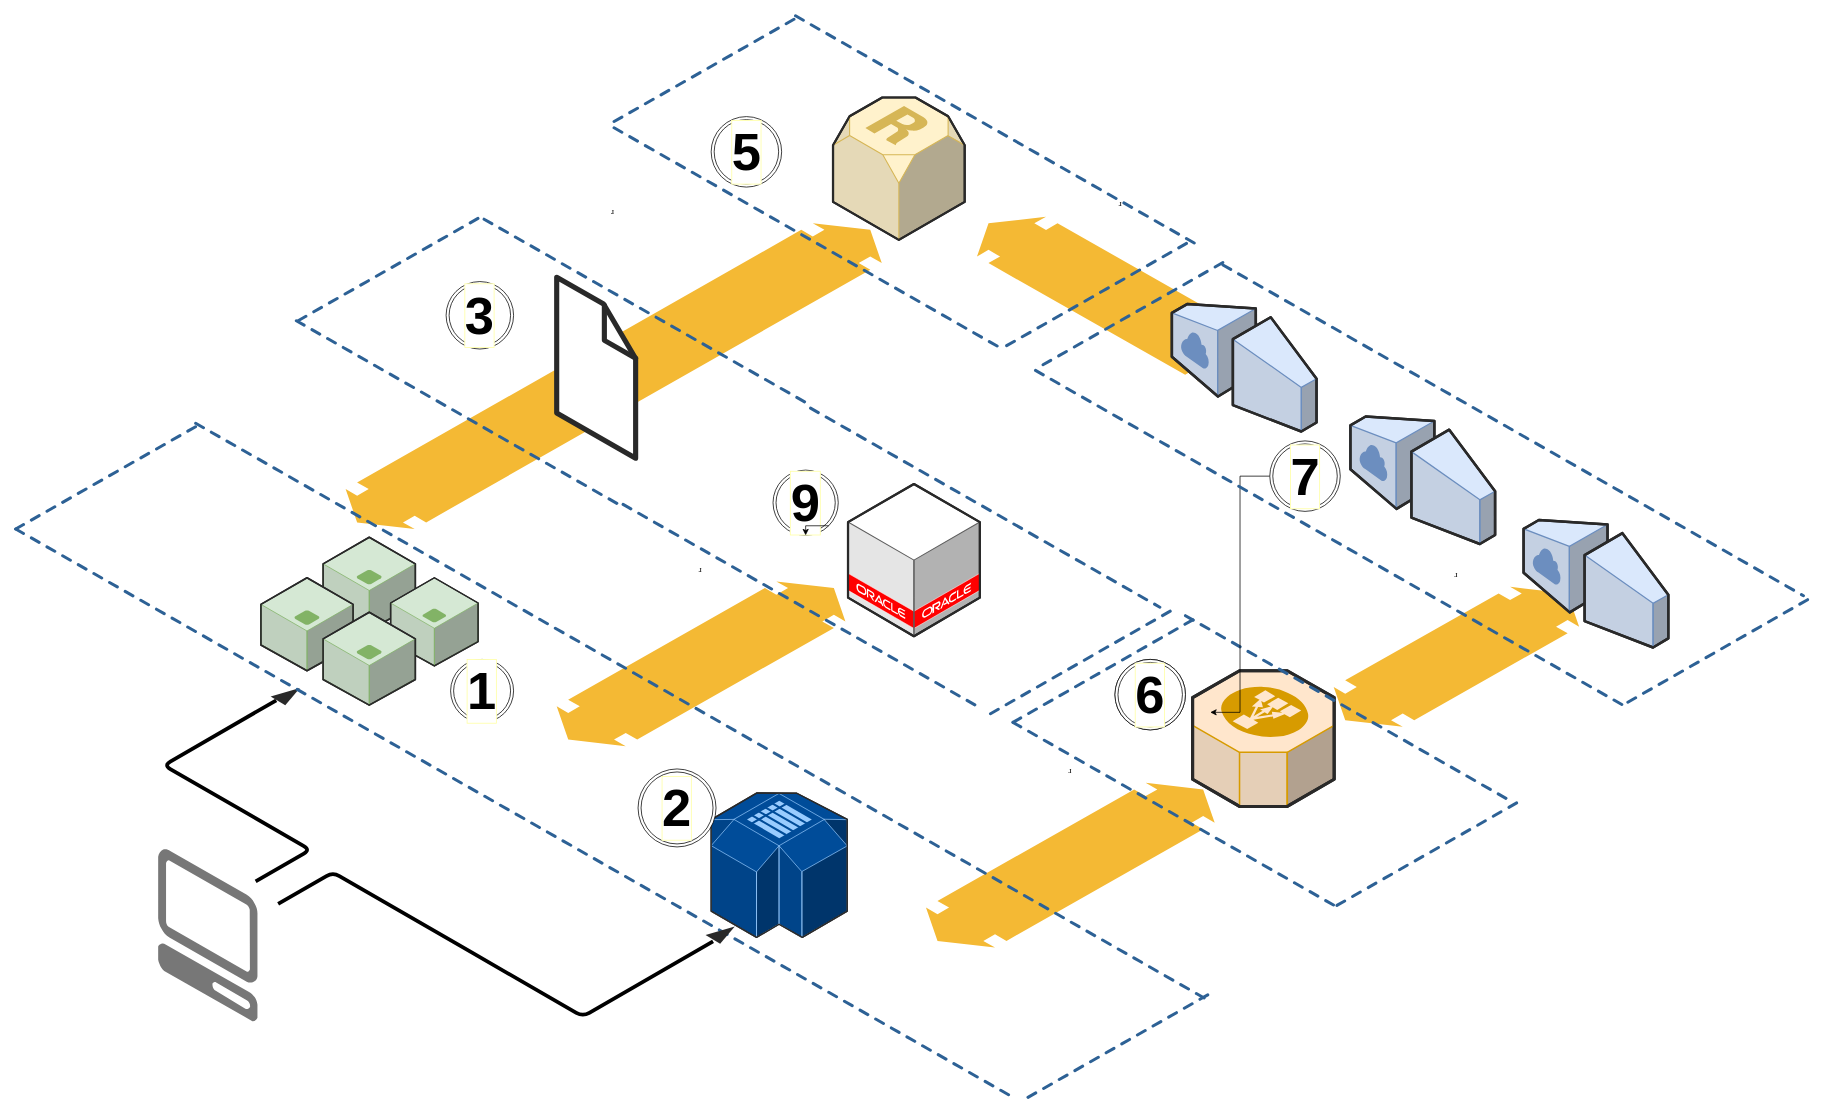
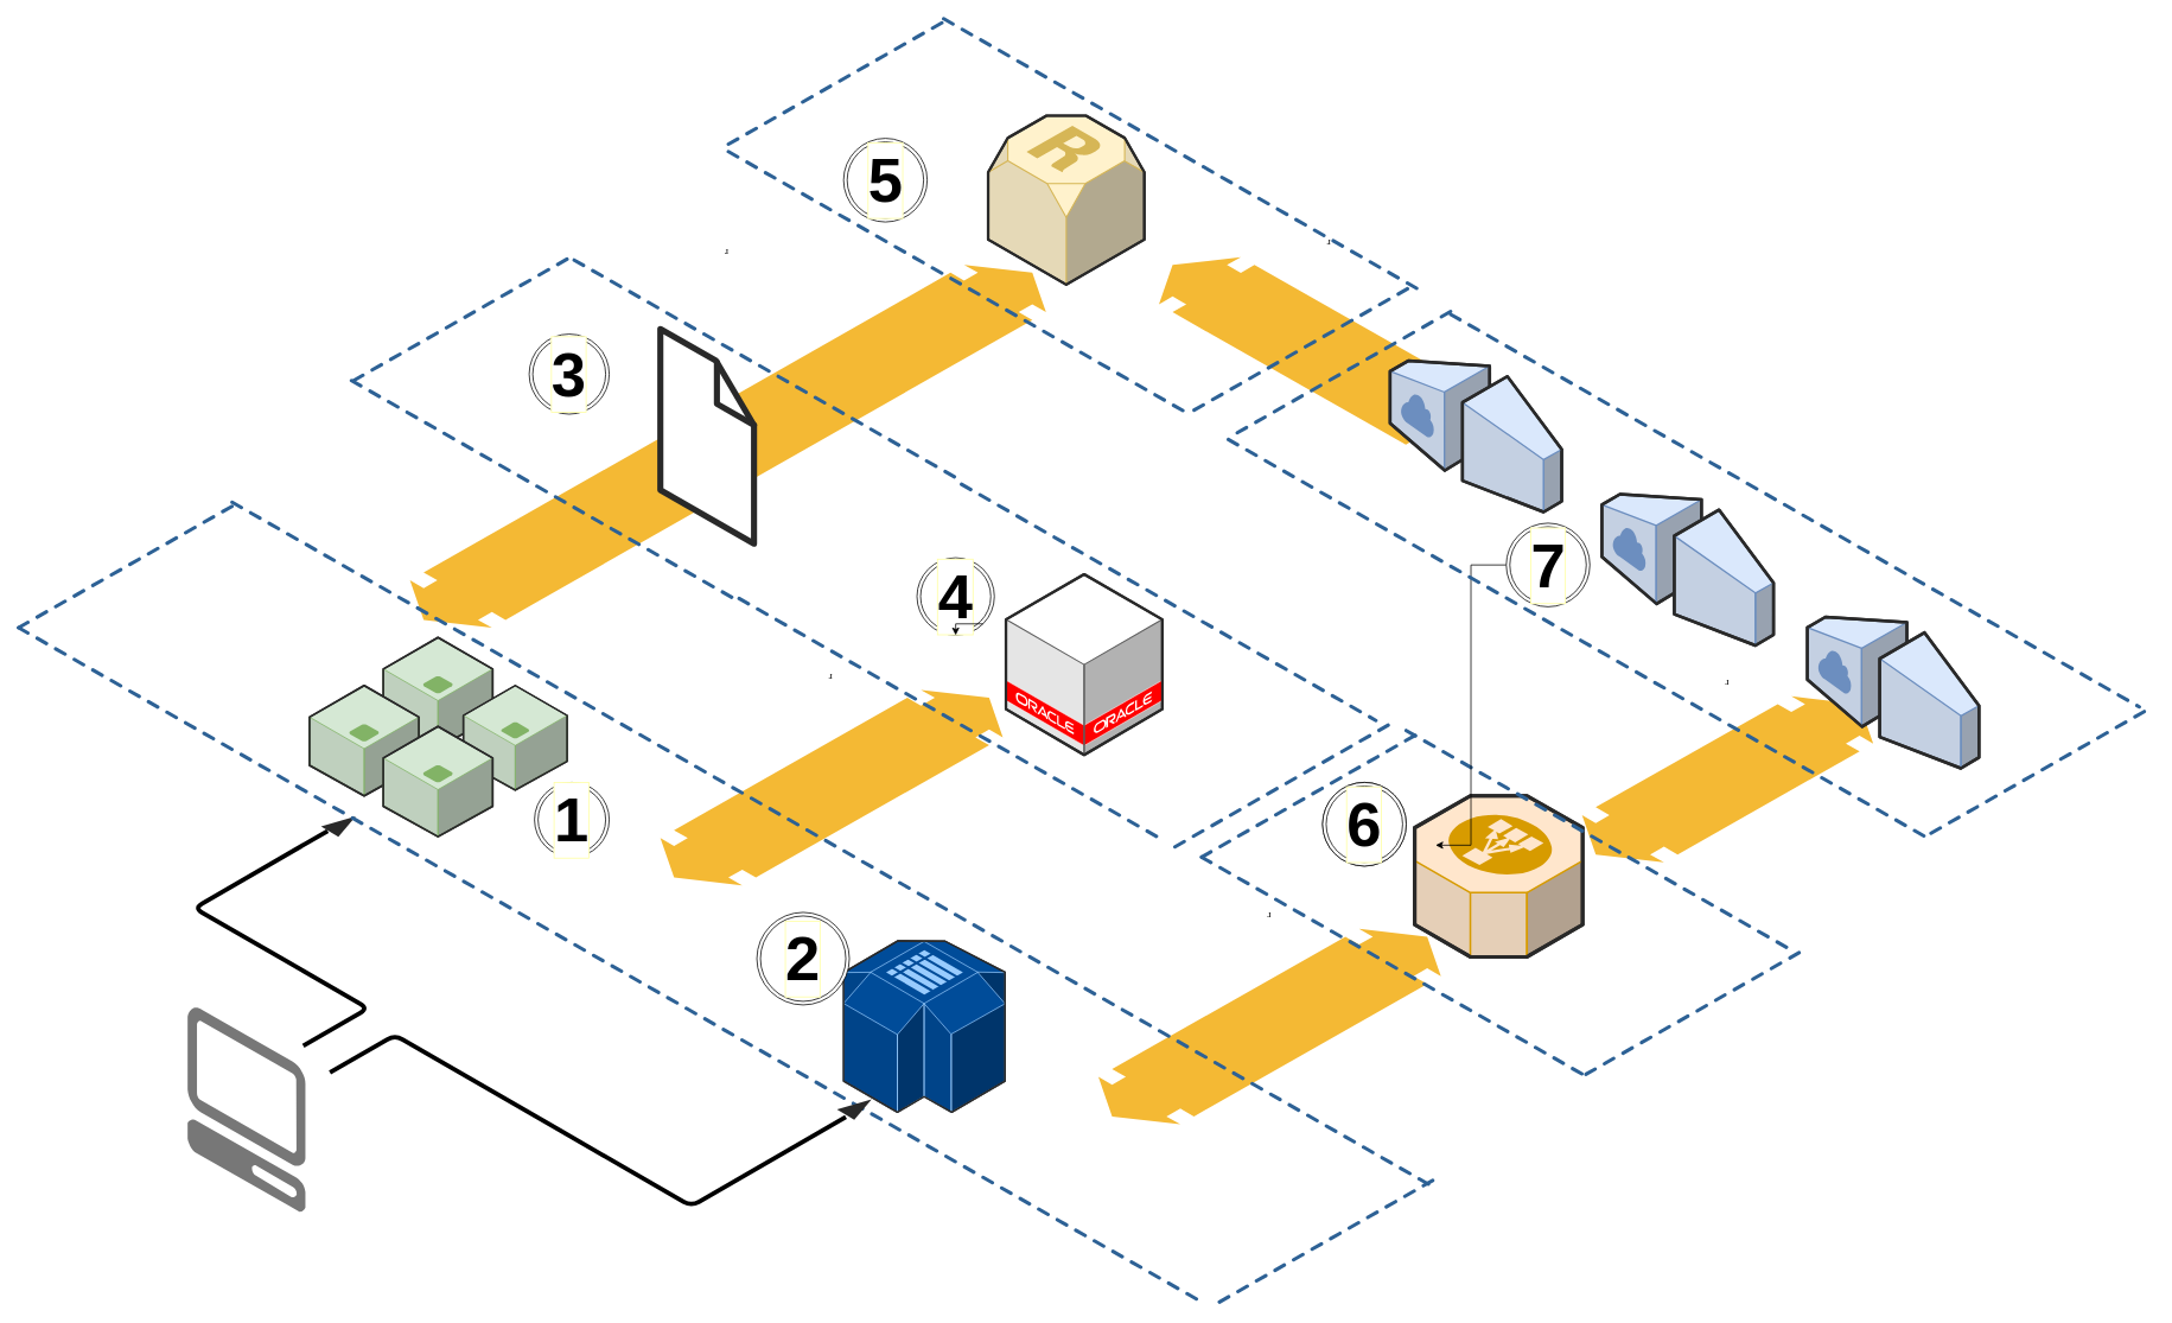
- <mxCell id="35" value="9" style="ellipse;shape=doubleEllipse;whiteSpace=wrap;html=1;aspect=fixed;labelBackgroundColor=default;fontSize=70;fontStyle=1;labelBorderColor=#FFFF9E;" parent="1" vertex="1"><mxGeometry x="1030" y="626.44" width="86.99" height="86.99" as="geometry" /></mxCell>
+ <mxCell id="35" value="4" style="ellipse;shape=doubleEllipse;whiteSpace=wrap;html=1;aspect=fixed;labelBackgroundColor=default;fontSize=70;fontStyle=1;labelBorderColor=#FFFF9E;" parent="1" vertex="1"><mxGeometry x="1030" y="626.44" width="86.99" height="86.99" as="geometry" /></mxCell>
